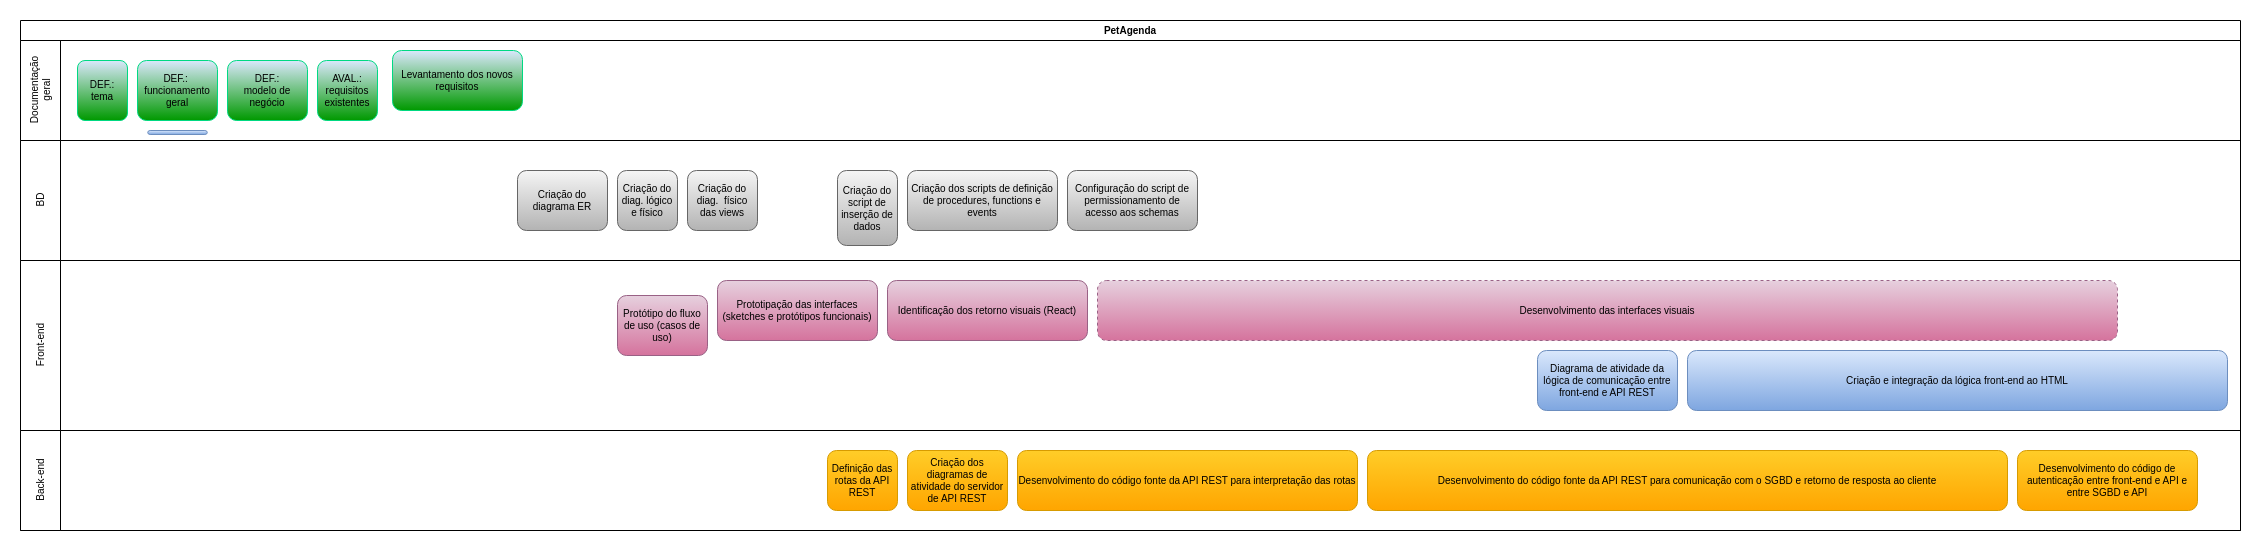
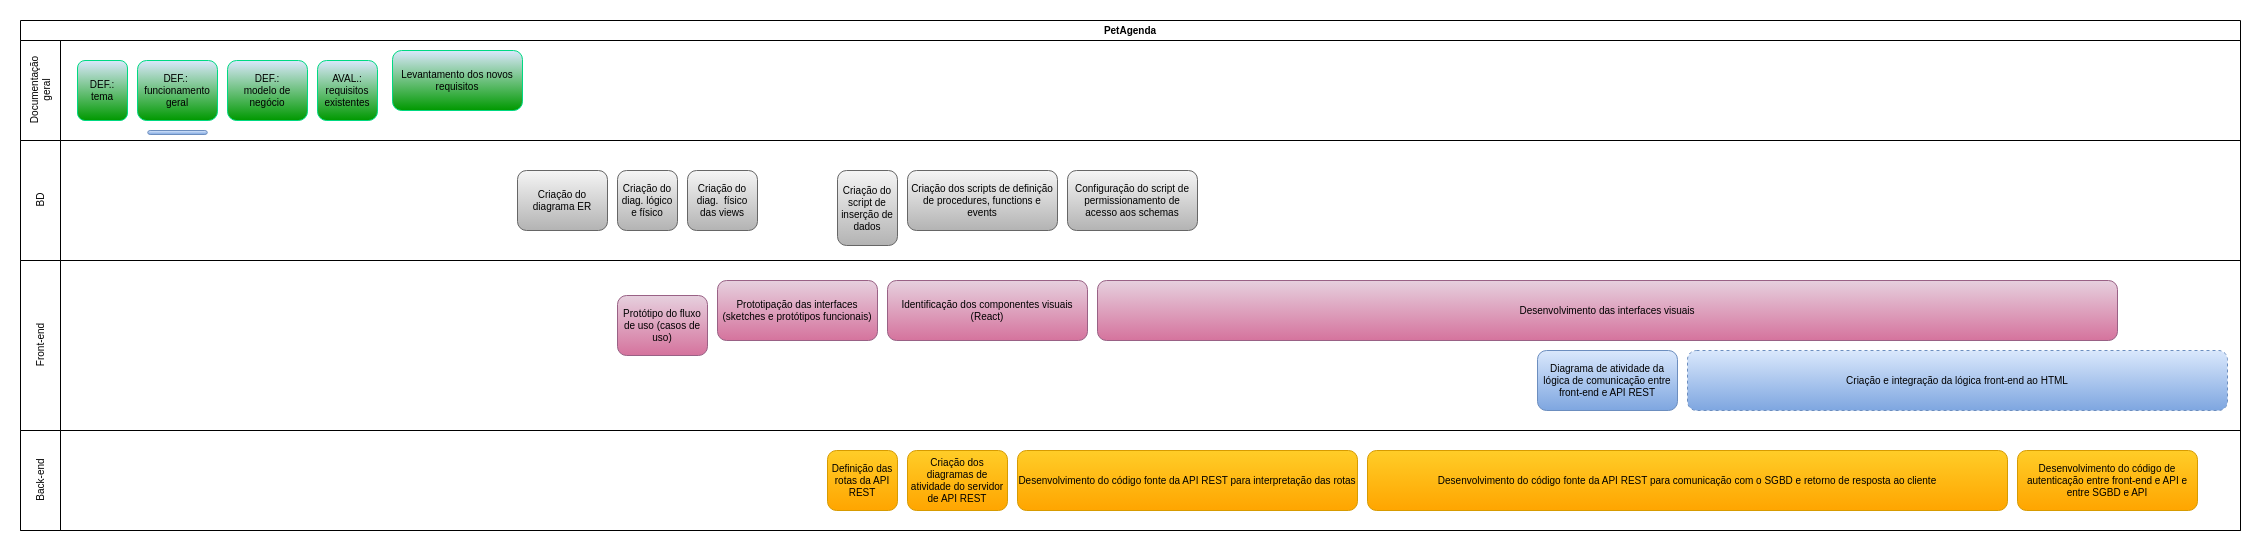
- <mxCell id="23" value="Identificação dos retorno visuais (React)" style="rounded=1;whiteSpace=wrap;html=1;fontSize=10;fillColor=#e6d0de;strokeColor=#996185;gradientColor=#d5739d;textShadow=0;" vertex="1" parent="17"><mxGeometry x="867" y="20" width="200" height="60" as="geometry" /></mxCell>
+ <mxCell id="23" value="Identificação dos componentes visuais (React)" style="rounded=1;whiteSpace=wrap;html=1;fontSize=10;fillColor=#e6d0de;strokeColor=#996185;gradientColor=#d5739d;textShadow=0;" vertex="1" parent="17"><mxGeometry x="867" y="20" width="200" height="60" as="geometry" /></mxCell>
- <mxCell id="20" value="Desenvolvimento das interfaces visuais" style="rounded=1;whiteSpace=wrap;html=1;fontSize=10;fillColor=#e6d0de;strokeColor=#996185;gradientColor=#d5739d;textShadow=0;dashed=1;" parent="17" vertex="1"><mxGeometry x="1077" y="20" width="1020" height="60" as="geometry" /></mxCell>
+ <mxCell id="20" value="Desenvolvimento das interfaces visuais" style="rounded=1;whiteSpace=wrap;html=1;fontSize=10;fillColor=#e6d0de;strokeColor=#996185;gradientColor=#d5739d;textShadow=0;" parent="17" vertex="1"><mxGeometry x="1077" y="20" width="1020" height="60" as="geometry" /></mxCell>
- <mxCell id="22" value="Criação&amp;nbsp;e integração da lógica front-end ao HTML" style="rounded=1;whiteSpace=wrap;html=1;fontSize=10;fillColor=#dae8fc;strokeColor=#6c8ebf;gradientColor=#7ea6e0;textShadow=0;" parent="17" vertex="1"><mxGeometry x="1667" y="90" width="540" height="60" as="geometry" /></mxCell>
+ <mxCell id="22" value="Criação&amp;nbsp;e integração da lógica front-end ao HTML" style="rounded=1;whiteSpace=wrap;html=1;fontSize=10;fillColor=#dae8fc;strokeColor=#6c8ebf;gradientColor=#7ea6e0;textShadow=0;dashed=1;" parent="17" vertex="1"><mxGeometry x="1667" y="90" width="540" height="60" as="geometry" /></mxCell>
